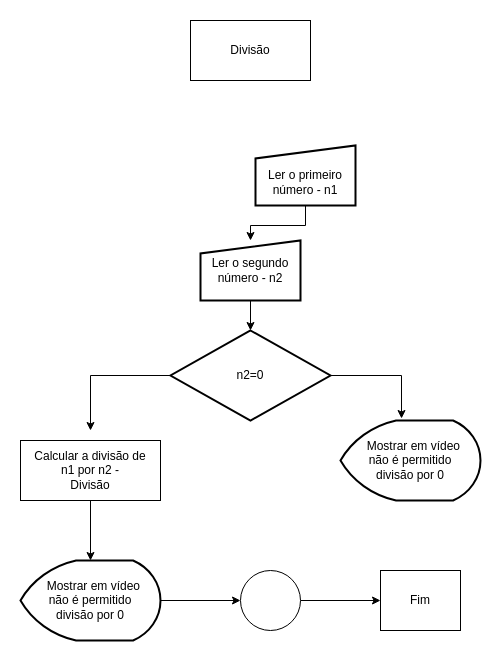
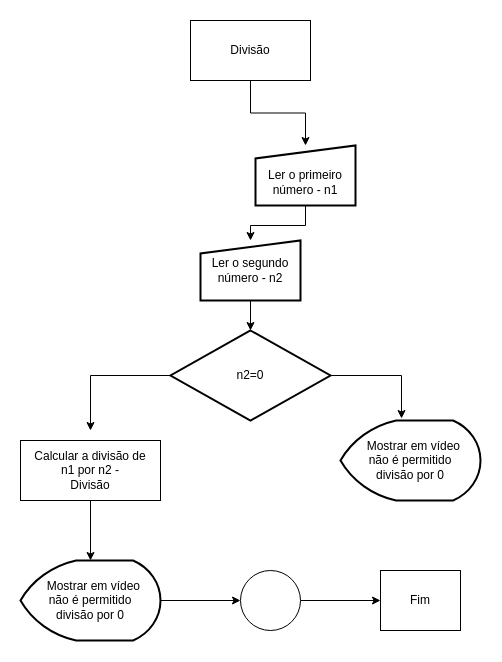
+ <mxCell id="2" value="" style="edgeStyle=orthogonalEdgeStyle;rounded=0;orthogonalLoop=1;jettySize=auto;html=1;" edge="1" parent="1" source="3" target="6"><mxGeometry relative="1" as="geometry" /></mxCell>
